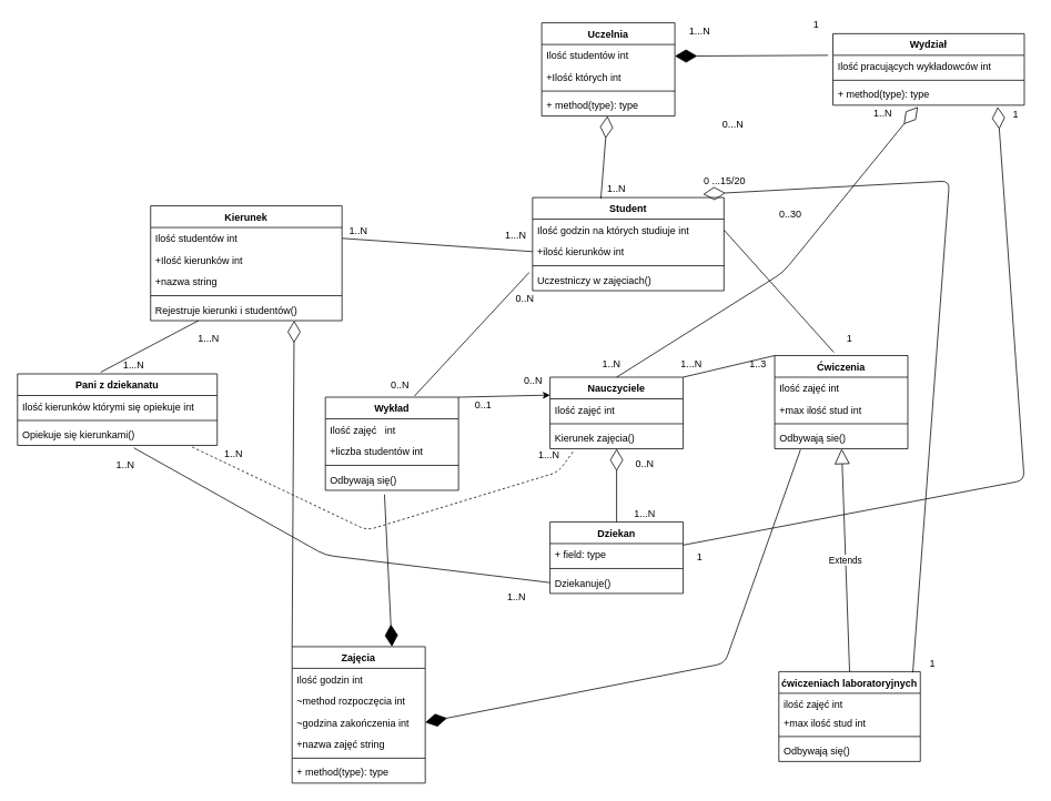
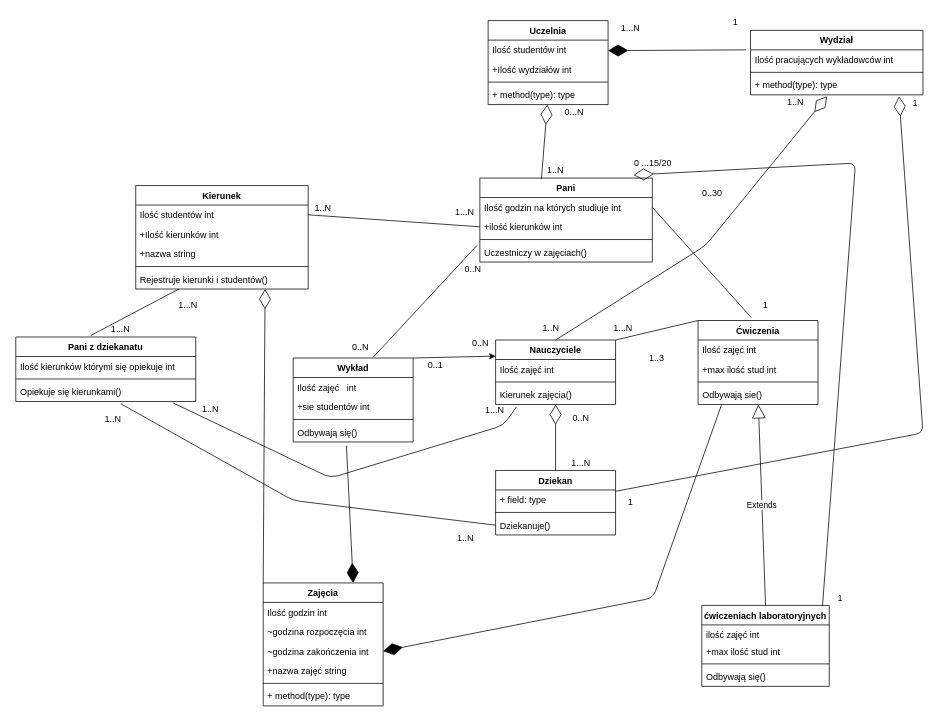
- <mxCell id="42" value="+Ilość których int" style="text;strokeColor=none;fillColor=none;align=left;verticalAlign=top;spacingLeft=4;spacingRight=4;overflow=hidden;rotatable=0;points=[[0,0.5],[1,0.5]];portConstraint=eastwest;" vertex="1" parent="40"><mxGeometry y="52" width="160" height="26" as="geometry" /></mxCell>
+ <mxCell id="42" value="+Ilość wydziałów int" style="text;strokeColor=none;fillColor=none;align=left;verticalAlign=top;spacingLeft=4;spacingRight=4;overflow=hidden;rotatable=0;points=[[0,0.5],[1,0.5]];portConstraint=eastwest;" vertex="1" parent="40"><mxGeometry y="52" width="160" height="26" as="geometry" /></mxCell>
- <mxCell id="46" value="0...N" style="text;html=1;strokeColor=none;fillColor=none;align=center;verticalAlign=middle;whiteSpace=wrap;rounded=0;" vertex="1" parent="1"><mxGeometry x="860" y="139" width="40" height="20" as="geometry" /></mxCell>
+ <mxCell id="46" value="0...N" style="text;html=1;strokeColor=none;fillColor=none;align=center;verticalAlign=middle;whiteSpace=wrap;rounded=0;" vertex="1" parent="1"><mxGeometry x="745" y="139" width="40" height="20" as="geometry" /></mxCell>
- <mxCell id="2" value="Student" style="swimlane;fontStyle=1;align=center;verticalAlign=top;childLayout=stackLayout;horizontal=1;startSize=26;horizontalStack=0;resizeParent=1;resizeParentMax=0;resizeLast=0;collapsible=1;marginBottom=0;" vertex="1" parent="1"><mxGeometry x="639" y="237" width="230" height="112" as="geometry" /></mxCell>
+ <mxCell id="2" value="Pani" style="swimlane;fontStyle=1;align=center;verticalAlign=top;childLayout=stackLayout;horizontal=1;startSize=26;horizontalStack=0;resizeParent=1;resizeParentMax=0;resizeLast=0;collapsible=1;marginBottom=0;" vertex="1" parent="1"><mxGeometry x="639" y="237" width="230" height="112" as="geometry" /></mxCell>
- <mxCell id="39" value="1..3" style="text;html=1;strokeColor=none;fillColor=none;align=center;verticalAlign=middle;whiteSpace=wrap;rounded=0;" vertex="1" parent="1"><mxGeometry x="890" y="427" width="40" height="20" as="geometry" /></mxCell>
+ <mxCell id="39" value="1..3" style="text;html=1;strokeColor=none;fillColor=none;align=center;verticalAlign=middle;whiteSpace=wrap;rounded=0;" vertex="1" parent="1"><mxGeometry x="855" y="467" width="40" height="20" as="geometry" /></mxCell>
- <mxCell id="9" value="+liczba studentów int" style="text;strokeColor=none;fillColor=none;align=left;verticalAlign=top;spacingLeft=4;spacingRight=4;overflow=hidden;rotatable=0;points=[[0,0.5],[1,0.5]];portConstraint=eastwest;" vertex="1" parent="7"><mxGeometry y="52" width="160" height="26" as="geometry" /></mxCell>
+ <mxCell id="9" value="+sie studentów int" style="text;strokeColor=none;fillColor=none;align=left;verticalAlign=top;spacingLeft=4;spacingRight=4;overflow=hidden;rotatable=0;points=[[0,0.5],[1,0.5]];portConstraint=eastwest;" vertex="1" parent="7"><mxGeometry y="52" width="160" height="26" as="geometry" /></mxCell>
- <mxCell id="91" value="" style="endArrow=none;html=1;exitX=0.875;exitY=1.077;exitDx=0;exitDy=0;exitPerimeter=0;entryX=0.175;entryY=1.115;entryDx=0;entryDy=0;entryPerimeter=0;dashed=1;" edge="1" parent="1" source="78" target="33"><mxGeometry width="50" height="50" relative="1" as="geometry"><mxPoint x="360" y="657" as="sourcePoint" /><mxPoint x="410" y="607" as="targetPoint" /><Array as="points"><mxPoint x="440" y="637" /><mxPoint x="670" y="567" /></Array></mxGeometry></mxCell>
+ <mxCell id="91" value="" style="endArrow=none;html=1;exitX=0.875;exitY=1.077;exitDx=0;exitDy=0;exitPerimeter=0;entryX=0.175;entryY=1.115;entryDx=0;entryDy=0;entryPerimeter=0;" edge="1" parent="1" source="78" target="33"><mxGeometry width="50" height="50" relative="1" as="geometry"><mxPoint x="360" y="657" as="sourcePoint" /><mxPoint x="410" y="607" as="targetPoint" /><Array as="points"><mxPoint x="440" y="637" /><mxPoint x="670" y="567" /></Array></mxGeometry></mxCell>
- <mxCell id="95" value="~method rozpoczęcia int" style="text;strokeColor=none;fillColor=none;align=left;verticalAlign=top;spacingLeft=4;spacingRight=4;overflow=hidden;rotatable=0;points=[[0,0.5],[1,0.5]];portConstraint=eastwest;" vertex="1" parent="93"><mxGeometry y="52" width="160" height="26" as="geometry" /></mxCell>
+ <mxCell id="95" value="~godzina rozpoczęcia int" style="text;strokeColor=none;fillColor=none;align=left;verticalAlign=top;spacingLeft=4;spacingRight=4;overflow=hidden;rotatable=0;points=[[0,0.5],[1,0.5]];portConstraint=eastwest;" vertex="1" parent="93"><mxGeometry y="52" width="160" height="26" as="geometry" /></mxCell>
